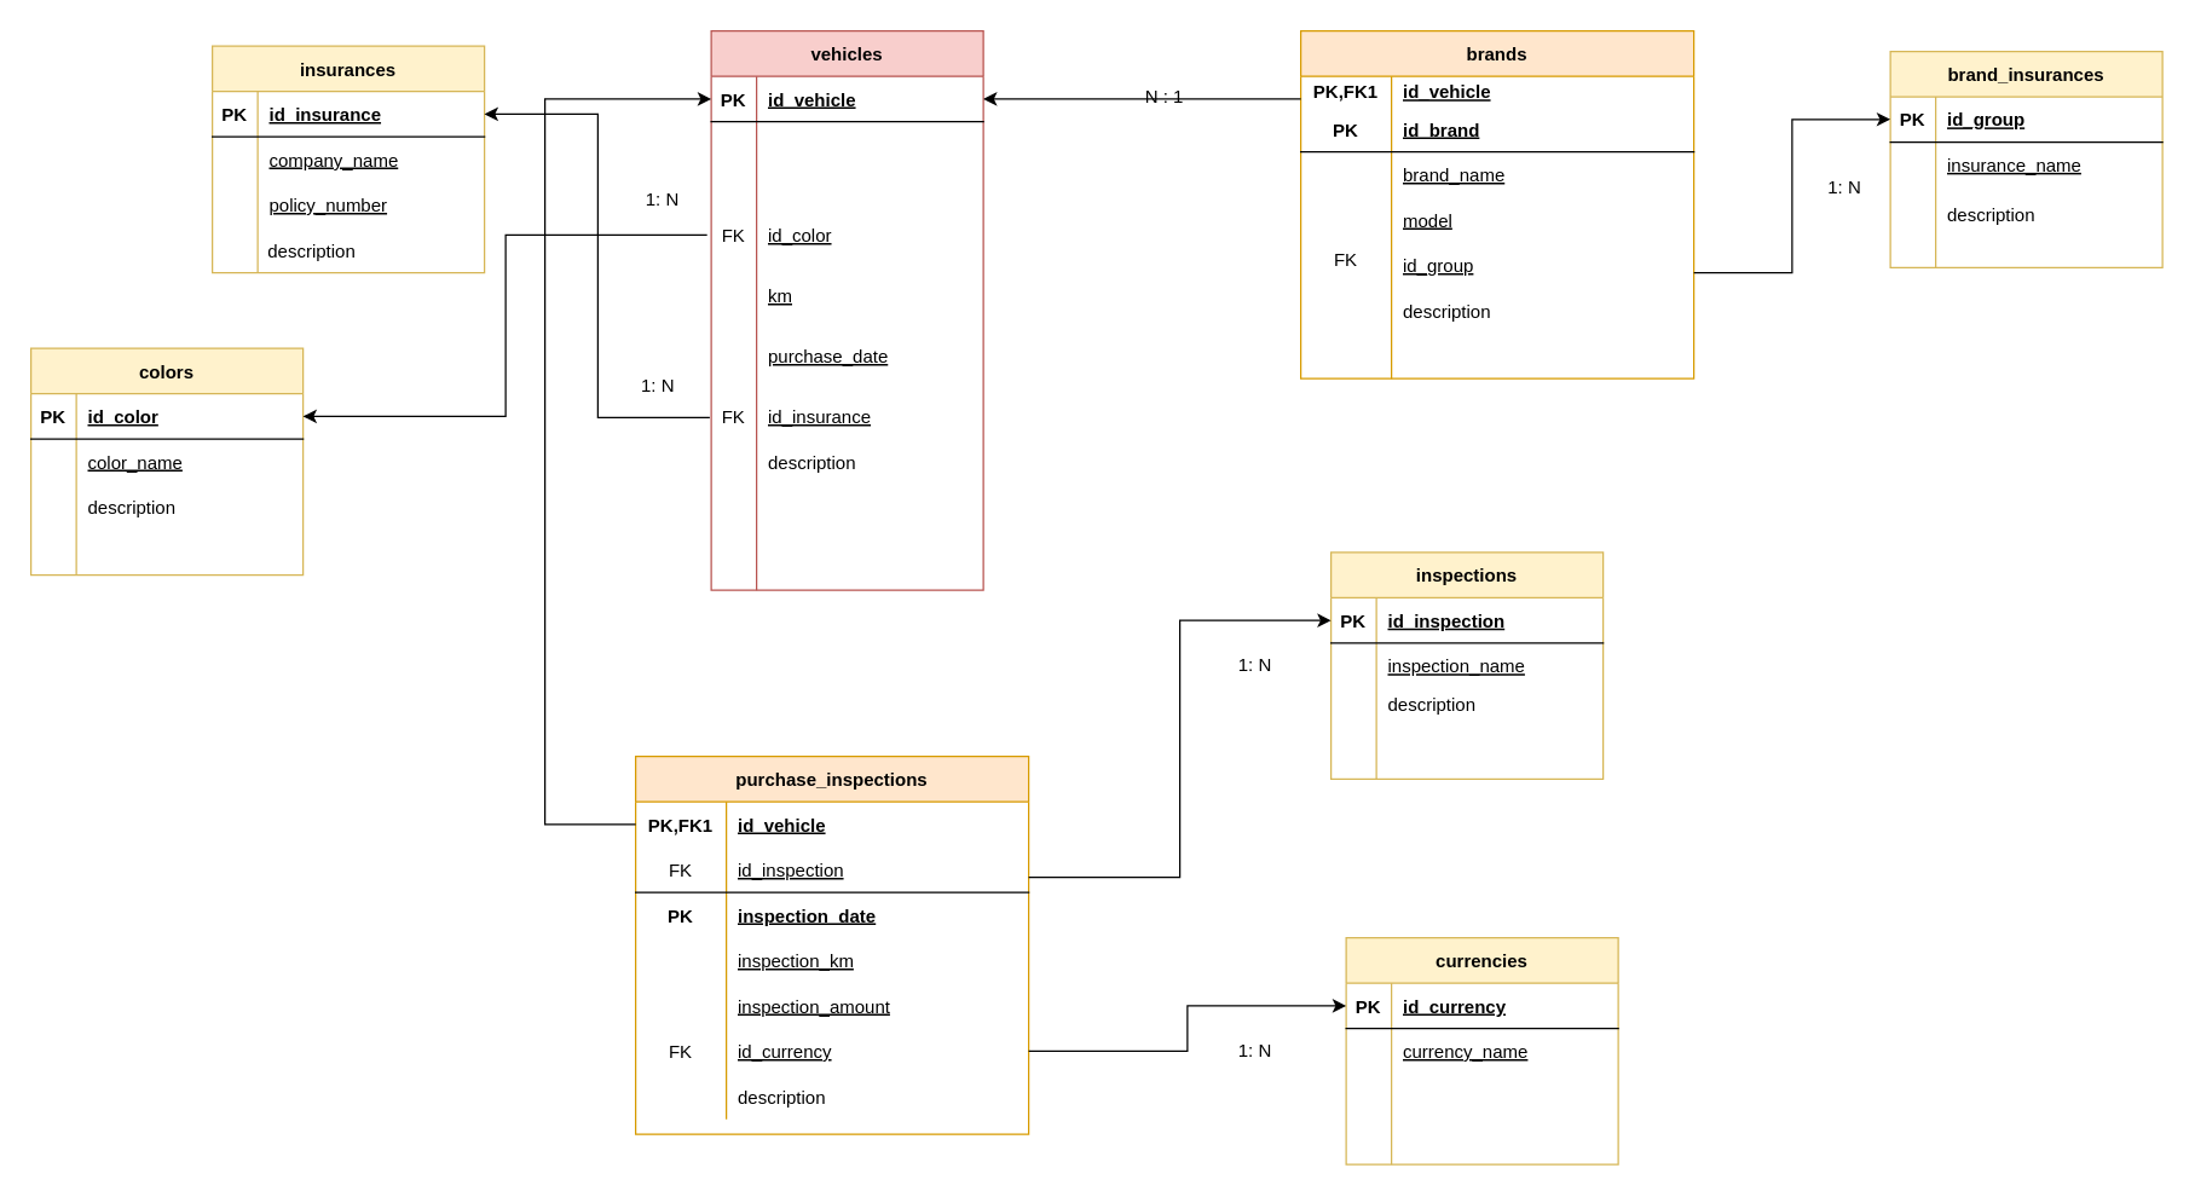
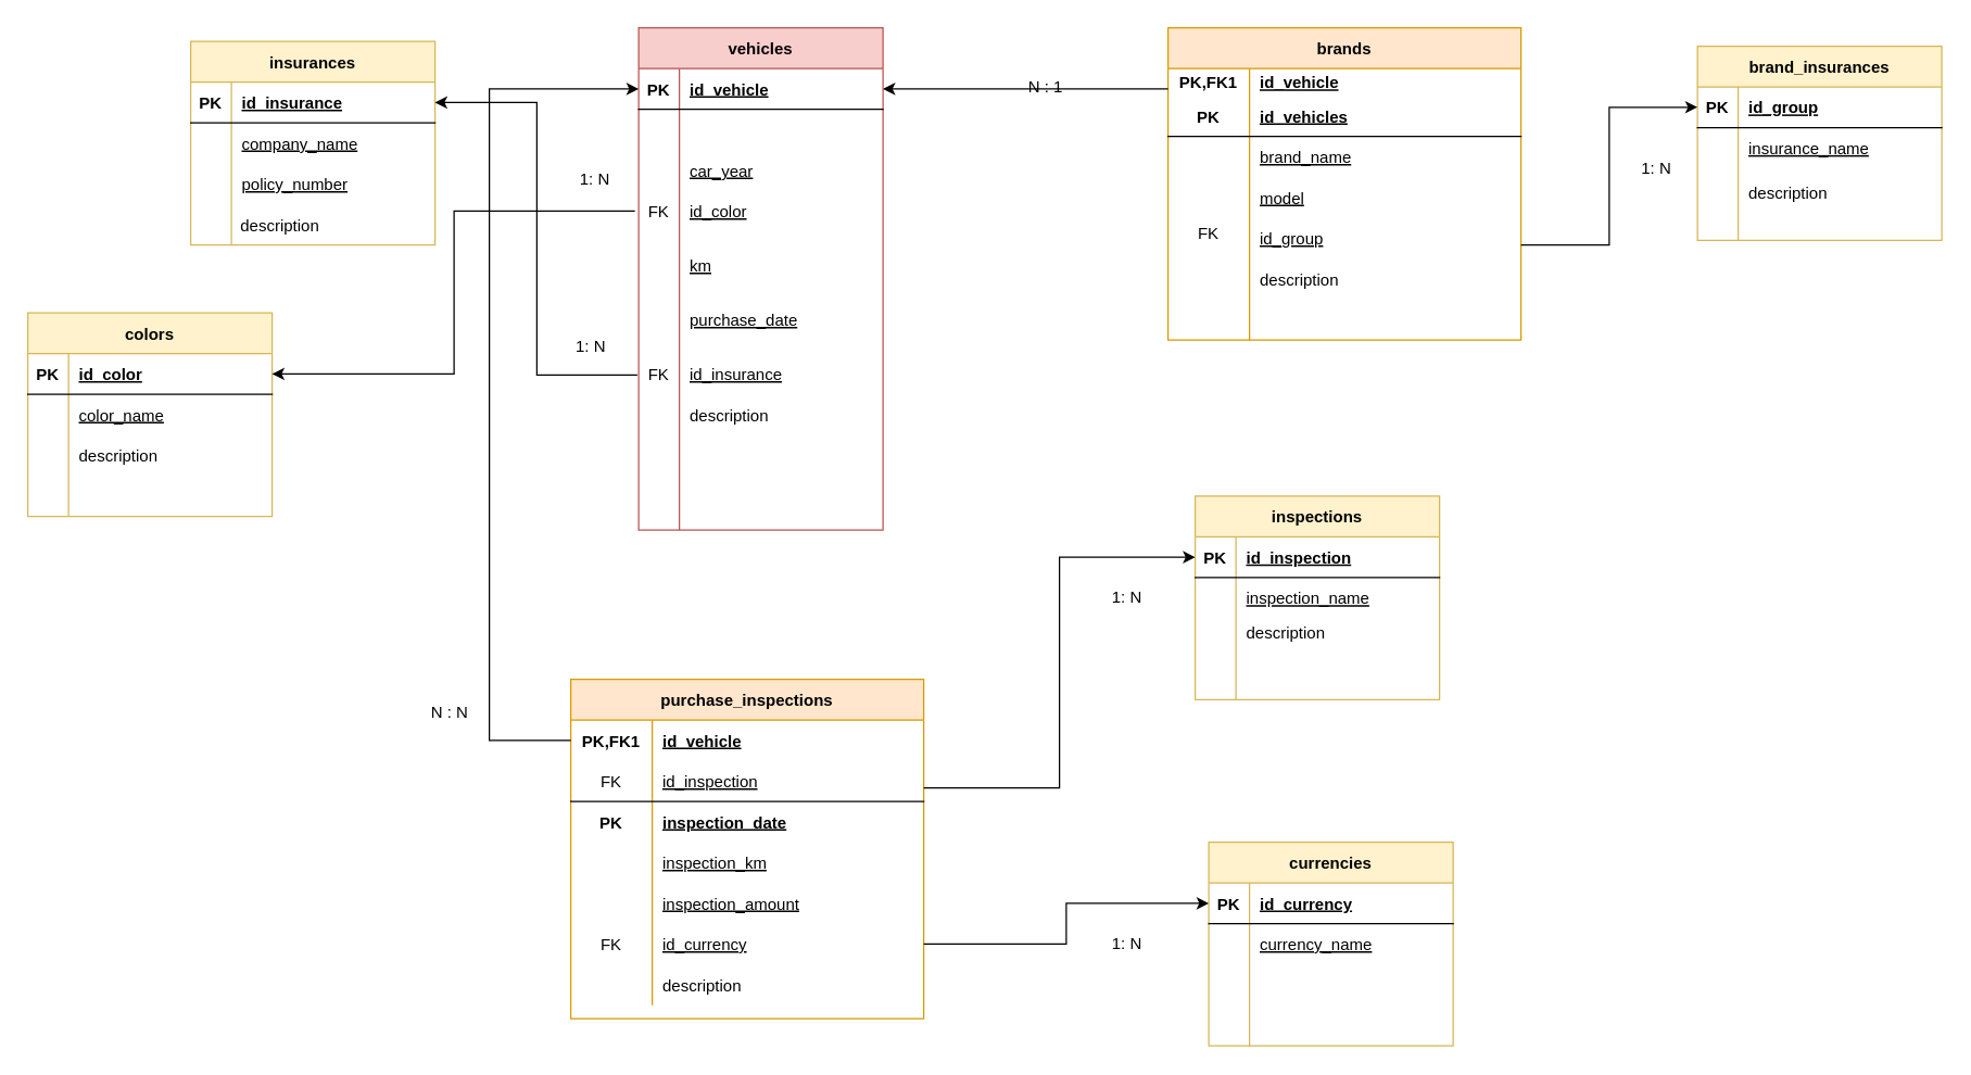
- <mxCell id="97" value="id_brand" style="shape=partialRectangle;connectable=0;fillColor=none;top=0;left=0;bottom=0;right=0;align=left;spacingLeft=6;fontStyle=5;overflow=hidden;" vertex="1" parent="95"><mxGeometry x="60" width="200" height="30" as="geometry"><mxRectangle width="200" height="30" as="alternateBounds" /></mxGeometry></mxCell>
+ <mxCell id="97" value="id_vehicles" style="shape=partialRectangle;connectable=0;fillColor=none;top=0;left=0;bottom=0;right=0;align=left;spacingLeft=6;fontStyle=5;overflow=hidden;" vertex="1" parent="95"><mxGeometry x="60" width="200" height="30" as="geometry"><mxRectangle width="200" height="30" as="alternateBounds" /></mxGeometry></mxCell>
+ <mxCell id="34" value="car_year" style="shape=partialRectangle;connectable=1;fillColor=none;top=0;left=0;bottom=0;right=0;align=left;spacingLeft=6;overflow=hidden;movable=1;resizable=1;rotatable=1;deletable=1;editable=1;fontStyle=4" vertex="1" parent="1"><mxGeometry x="500" y="110" width="150" height="30" as="geometry"><mxRectangle width="150" height="30" as="alternateBounds" /></mxGeometry></mxCell>
+ <mxCell id="74" value="N : N" style="text;html=1;strokeColor=none;fillColor=none;align=center;verticalAlign=middle;whiteSpace=wrap;rounded=0;" vertex="1" parent="1"><mxGeometry x="311" y="510" width="40" height="30" as="geometry" /></mxCell>
